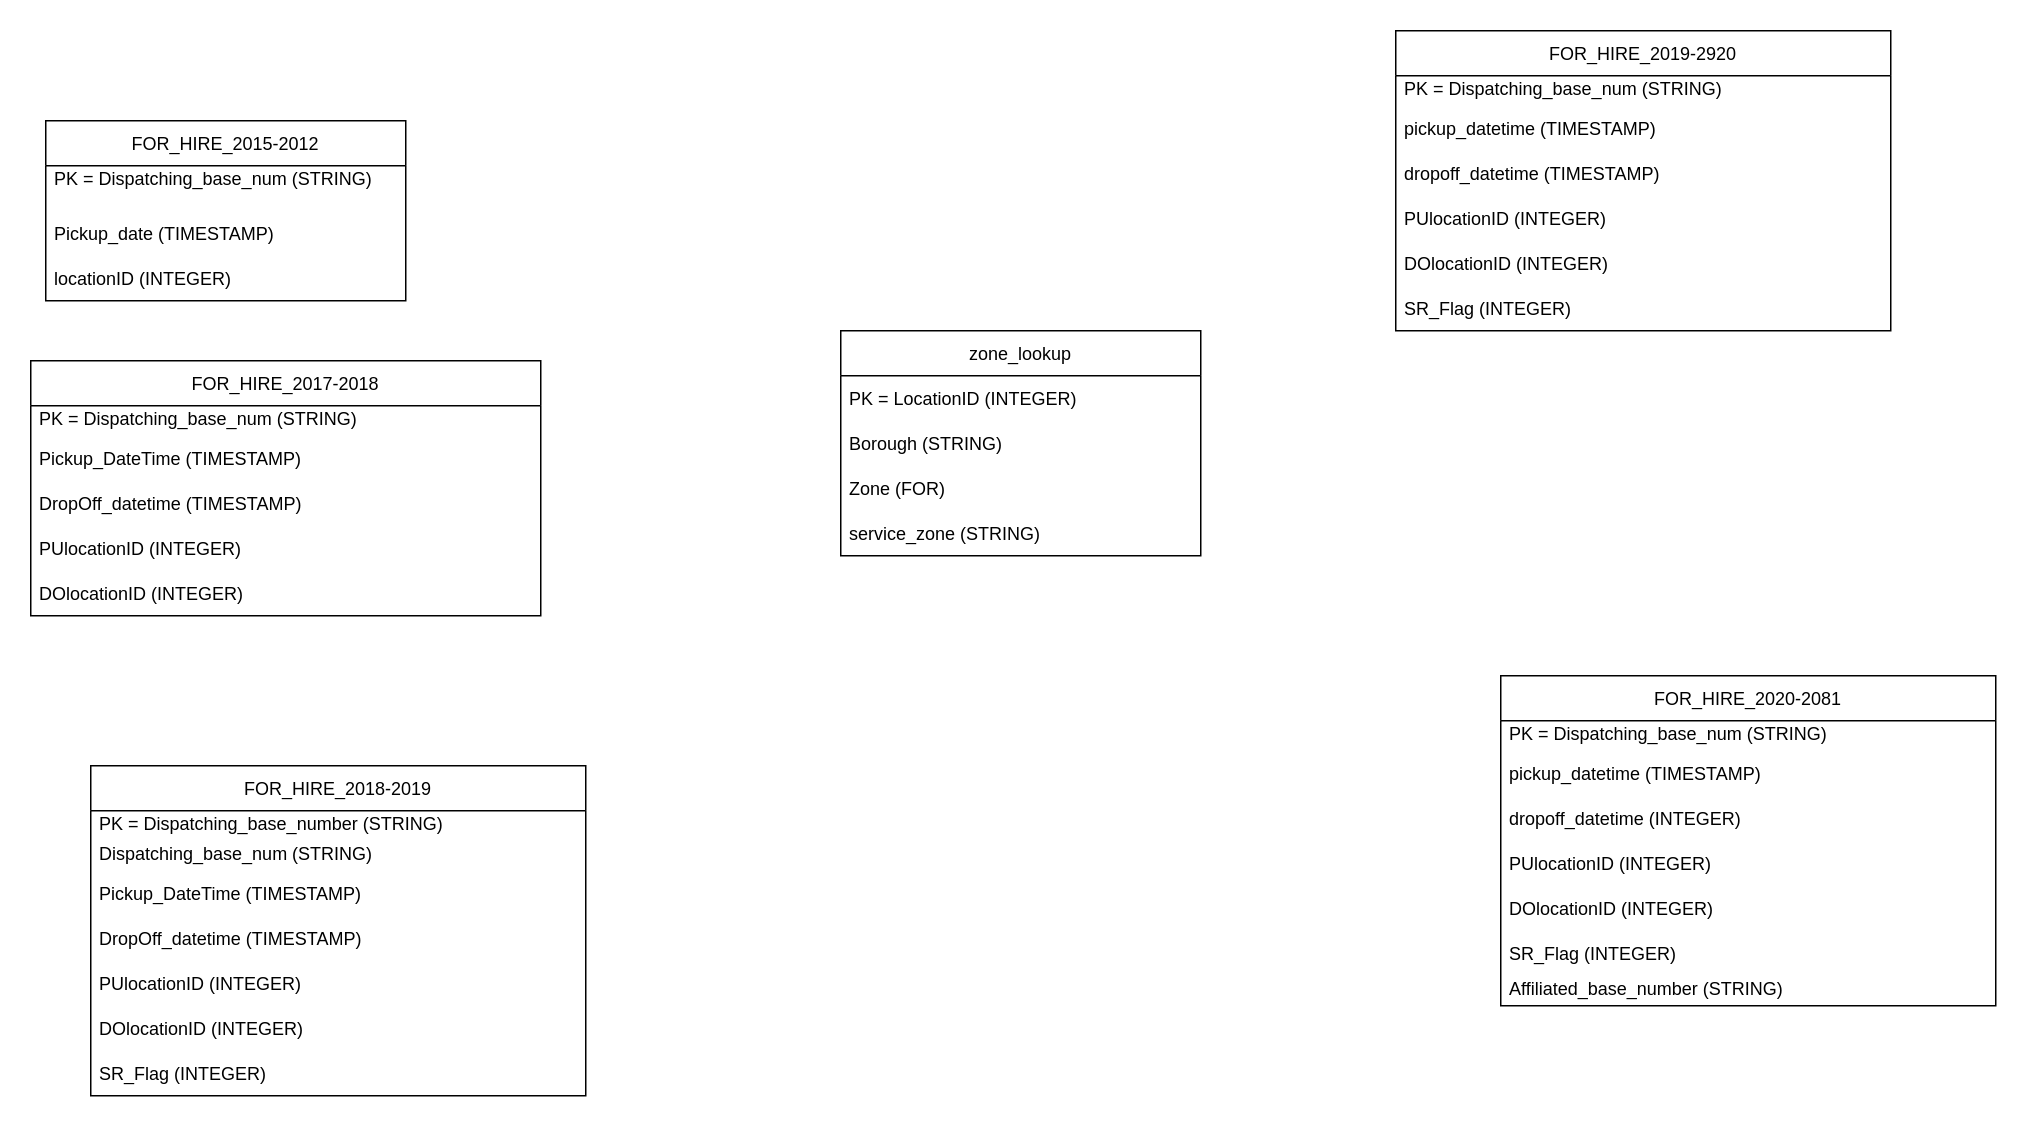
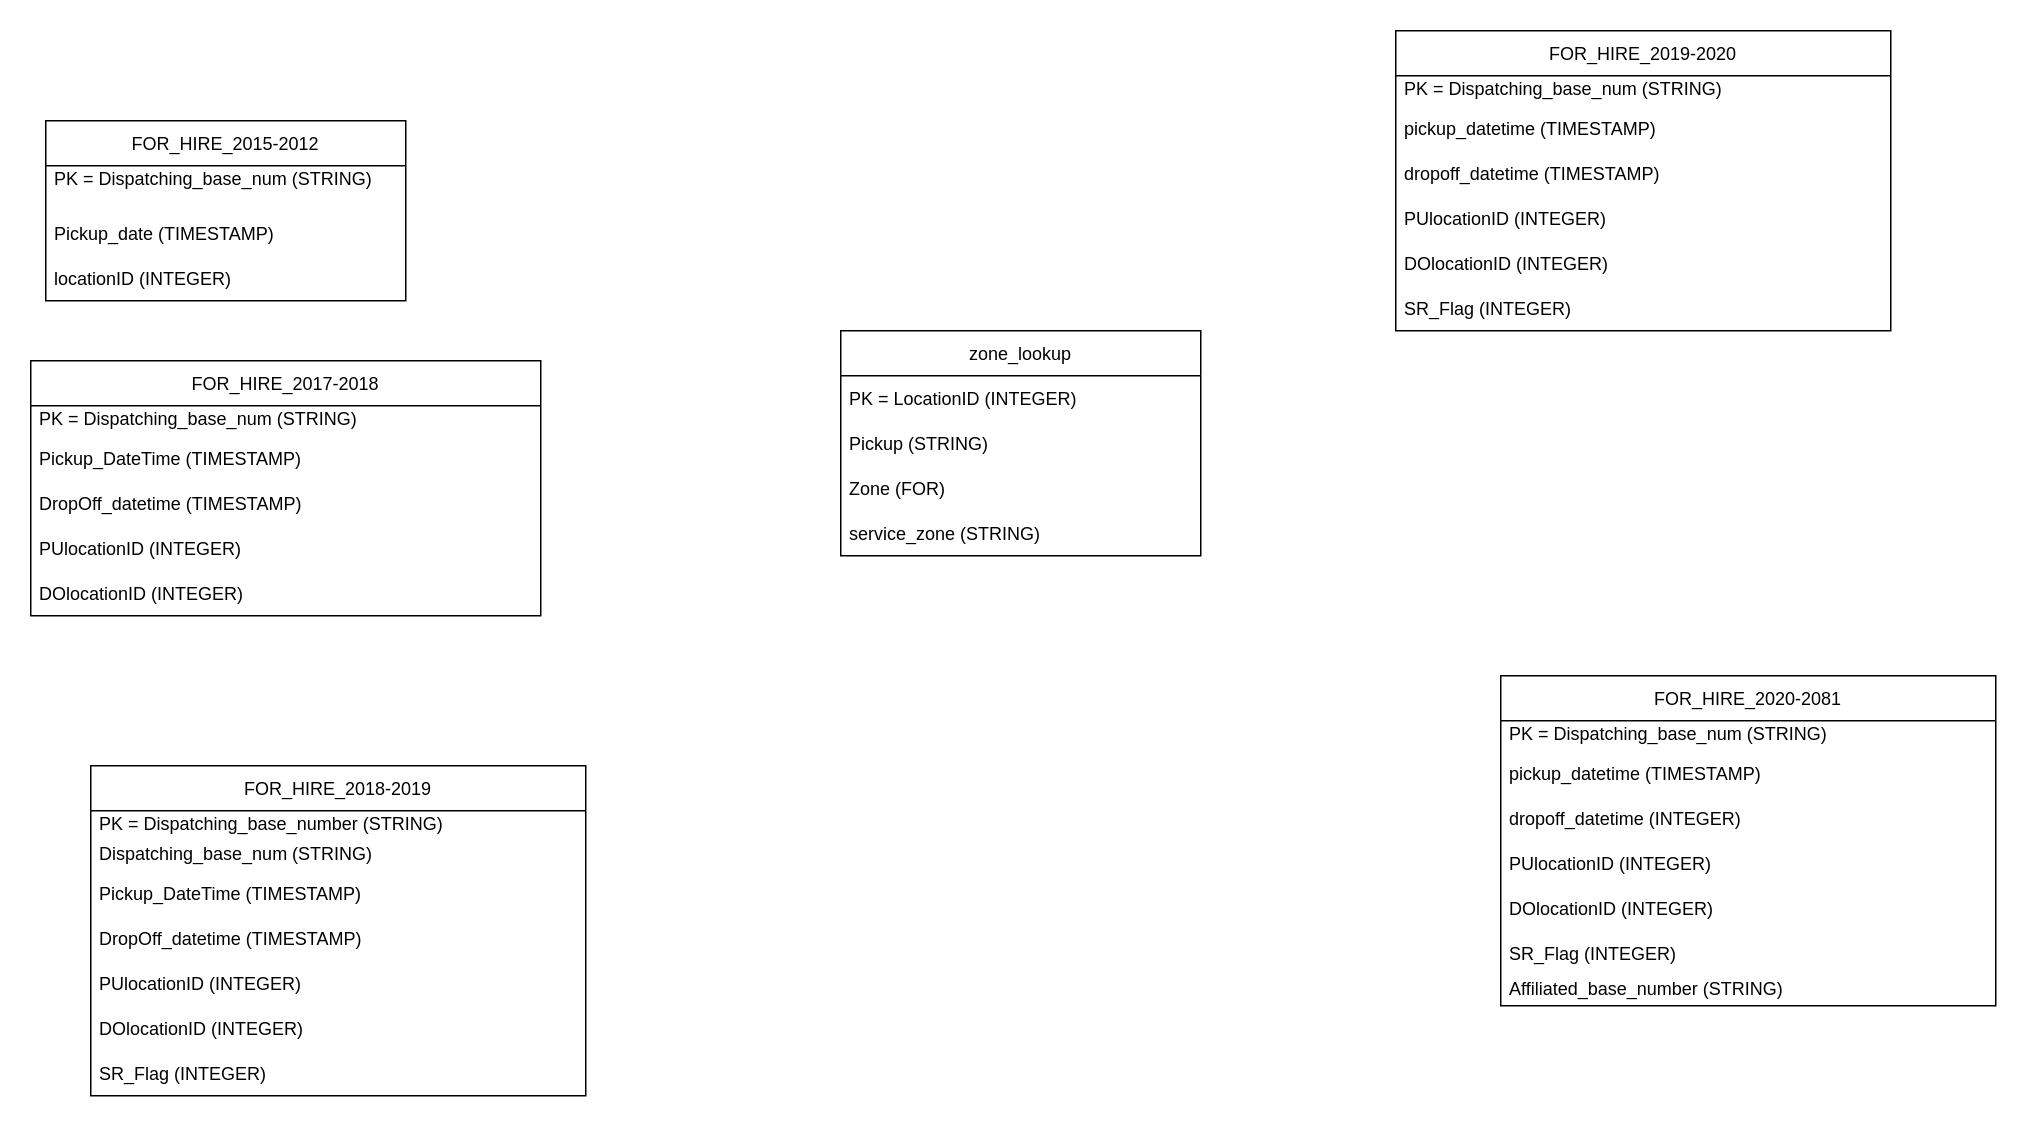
- <mxCell id="20" value="FOR_HIRE_2019-2920" style="swimlane;fontStyle=0;childLayout=stackLayout;horizontal=1;startSize=30;horizontalStack=0;resizeParent=1;resizeParentMax=0;resizeLast=0;collapsible=1;marginBottom=0;" parent="1" vertex="1"><mxGeometry x="930" y="20" width="330" height="200" as="geometry"><mxRectangle x="470" y="160" width="50" height="30" as="alternateBounds" /></mxGeometry></mxCell>
+ <mxCell id="20" value="FOR_HIRE_2019-2020" style="swimlane;fontStyle=0;childLayout=stackLayout;horizontal=1;startSize=30;horizontalStack=0;resizeParent=1;resizeParentMax=0;resizeLast=0;collapsible=1;marginBottom=0;" parent="1" vertex="1"><mxGeometry x="930" y="20" width="330" height="200" as="geometry"><mxRectangle x="470" y="160" width="50" height="30" as="alternateBounds" /></mxGeometry></mxCell>
- <mxCell id="37" value="Borough (STRING)" style="text;strokeColor=none;fillColor=none;align=left;verticalAlign=middle;spacingLeft=4;spacingRight=4;overflow=hidden;points=[[0,0.5],[1,0.5]];portConstraint=eastwest;rotatable=0;" parent="35" vertex="1"><mxGeometry y="60" width="240" height="30" as="geometry" /></mxCell>
+ <mxCell id="37" value="Pickup (STRING)" style="text;strokeColor=none;fillColor=none;align=left;verticalAlign=middle;spacingLeft=4;spacingRight=4;overflow=hidden;points=[[0,0.5],[1,0.5]];portConstraint=eastwest;rotatable=0;" parent="35" vertex="1"><mxGeometry y="60" width="240" height="30" as="geometry" /></mxCell>
